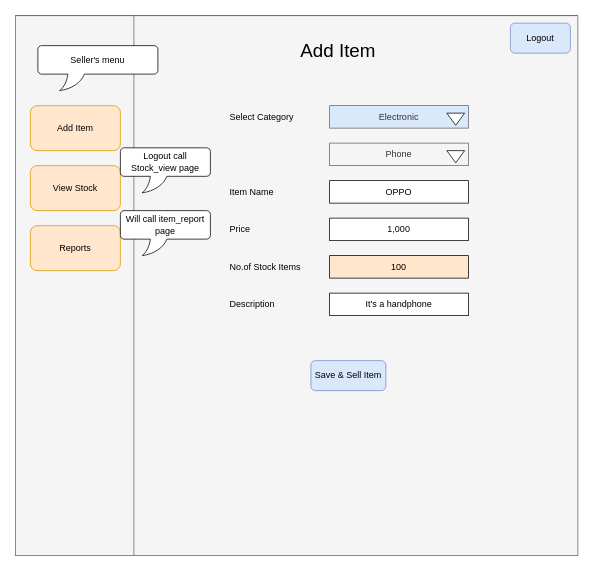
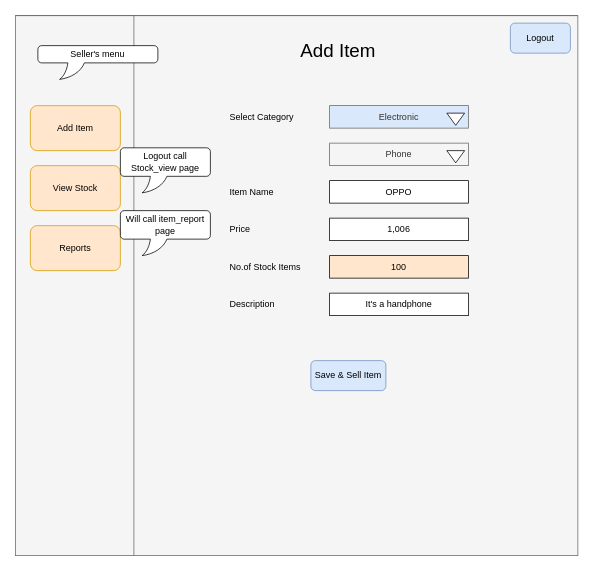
- <mxCell id="26" value="Seller's menu" style="whiteSpace=wrap;html=1;shape=mxgraph.basic.roundRectCallout;dx=51;dy=22;size=5;boundedLbl=1;rounded=0;align=center;" vertex="1" parent="1"><mxGeometry x="50" y="60" width="160" height="60" as="geometry" /></mxCell>
+ <mxCell id="26" value="Seller's menu" style="whiteSpace=wrap;html=1;shape=mxgraph.basic.roundRectCallout;dx=51;dy=22;size=5;boundedLbl=1;rounded=0;align=center;" vertex="1" parent="1"><mxGeometry x="50" y="60" width="160" height="45" as="geometry" /></mxCell>
- <mxCell id="19" value="1,000" style="rounded=0;whiteSpace=wrap;html=1;shadow=0;glass=0;comic=0;" vertex="1" parent="1"><mxGeometry x="439" y="290" width="185" height="30" as="geometry" /></mxCell>
+ <mxCell id="19" value="1,006" style="rounded=0;whiteSpace=wrap;html=1;shadow=0;glass=0;comic=0;" vertex="1" parent="1"><mxGeometry x="439" y="290" width="185" height="30" as="geometry" /></mxCell>
